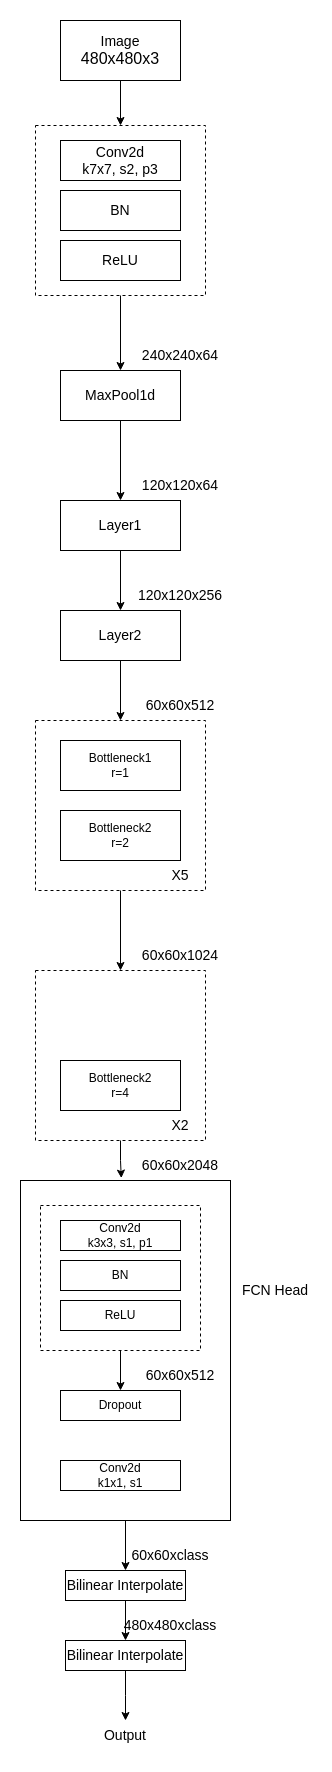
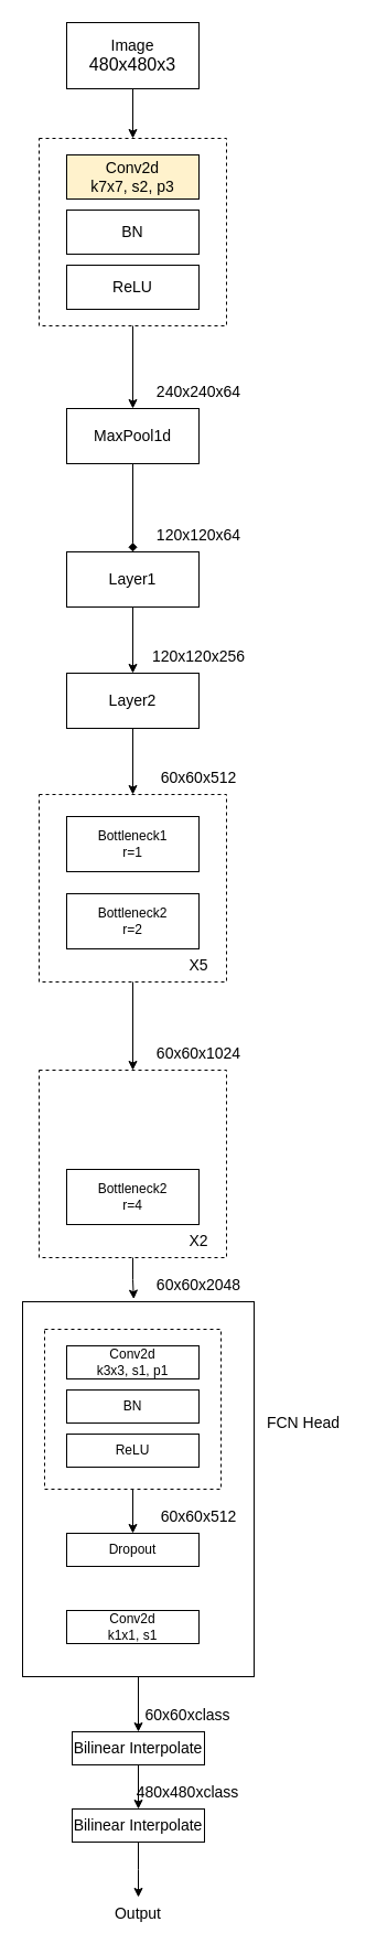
- <mxCell id="4" value="&lt;div&gt;Conv2d&lt;/div&gt;&lt;div&gt;k7x7, s2, p3&lt;br&gt;&lt;/div&gt;" style="rounded=0;whiteSpace=wrap;html=1;fontSize=14;" vertex="1" parent="1"><mxGeometry x="60" y="140" width="120" height="40" as="geometry" /></mxCell>
+ <mxCell id="4" value="&lt;div&gt;Conv2d&lt;/div&gt;&lt;div&gt;k7x7, s2, p3&lt;br&gt;&lt;/div&gt;" style="rounded=0;whiteSpace=wrap;html=1;fontSize=14;fillColor=#fff2cc;" vertex="1" parent="1"><mxGeometry x="60" y="140" width="120" height="40" as="geometry" /></mxCell>
- <mxCell id="9" style="edgeStyle=orthogonalEdgeStyle;rounded=0;orthogonalLoop=1;jettySize=auto;html=1;fontSize=14;" edge="1" parent="1" source="10" target="13"><mxGeometry relative="1" as="geometry" /></mxCell>
+ <mxCell id="9" style="edgeStyle=orthogonalEdgeStyle;rounded=0;orthogonalLoop=1;jettySize=auto;html=1;fontSize=14;endArrow=diamond;" edge="1" parent="1" source="10" target="13"><mxGeometry relative="1" as="geometry" /></mxCell>
